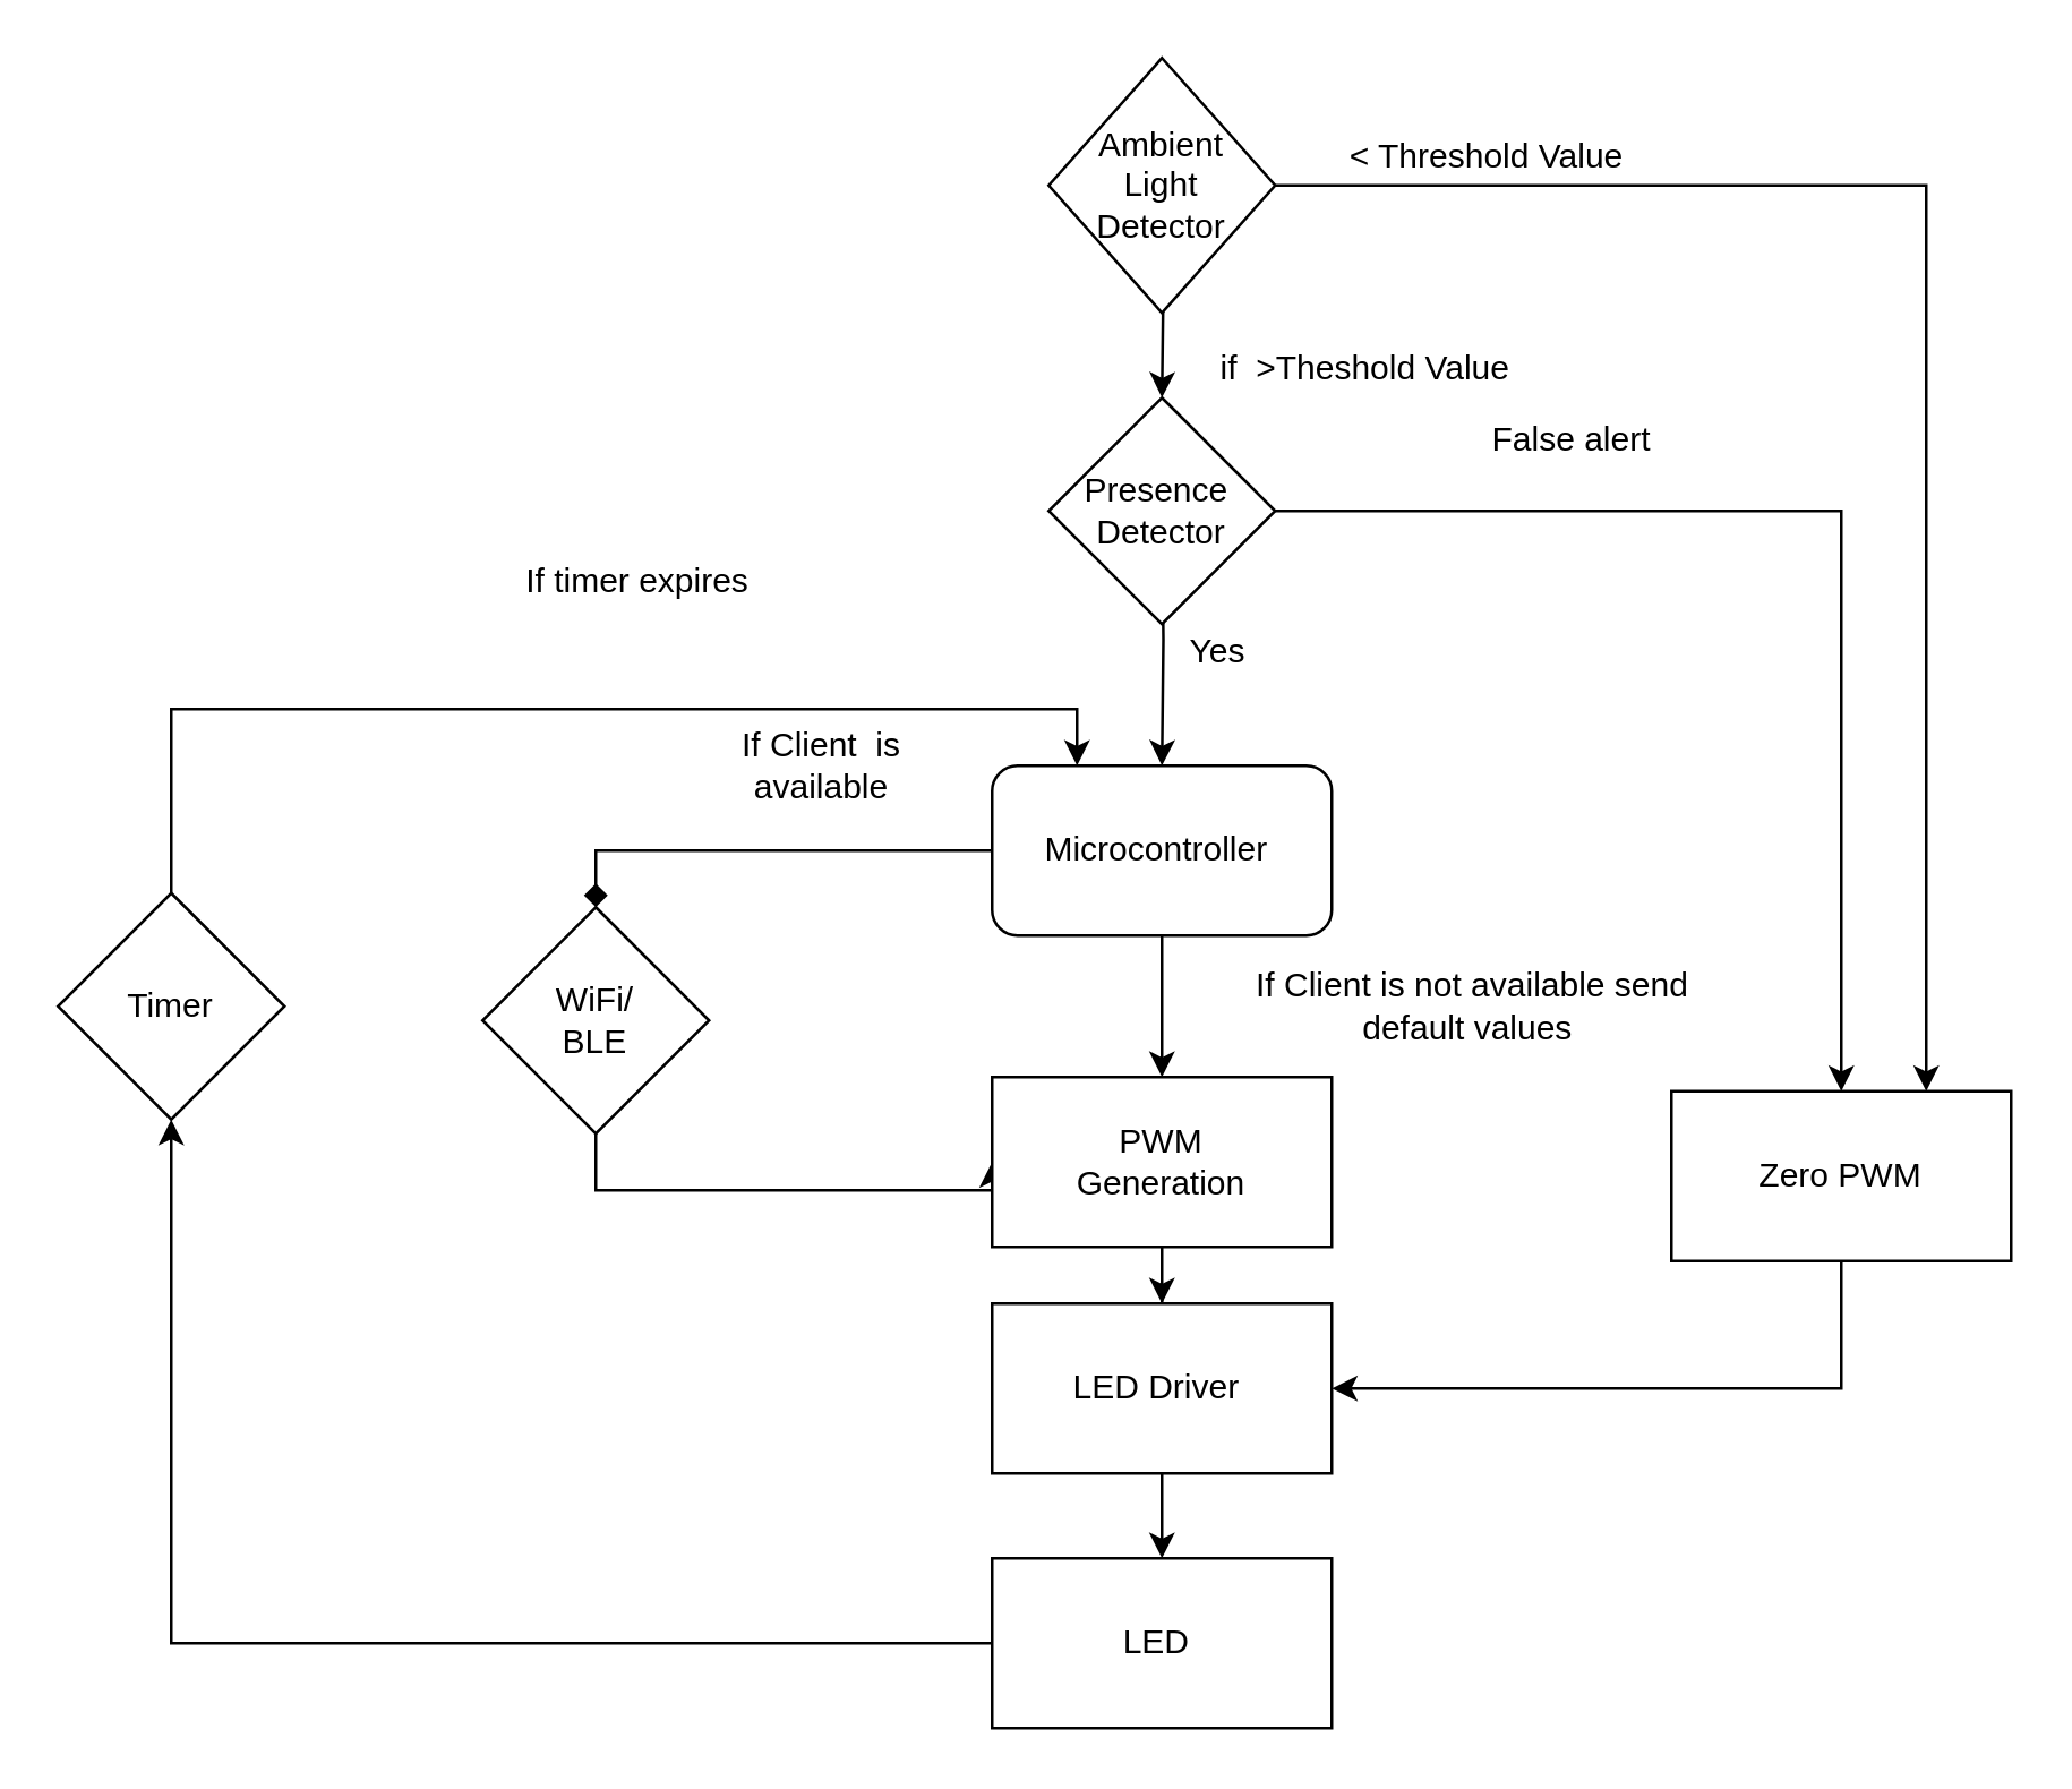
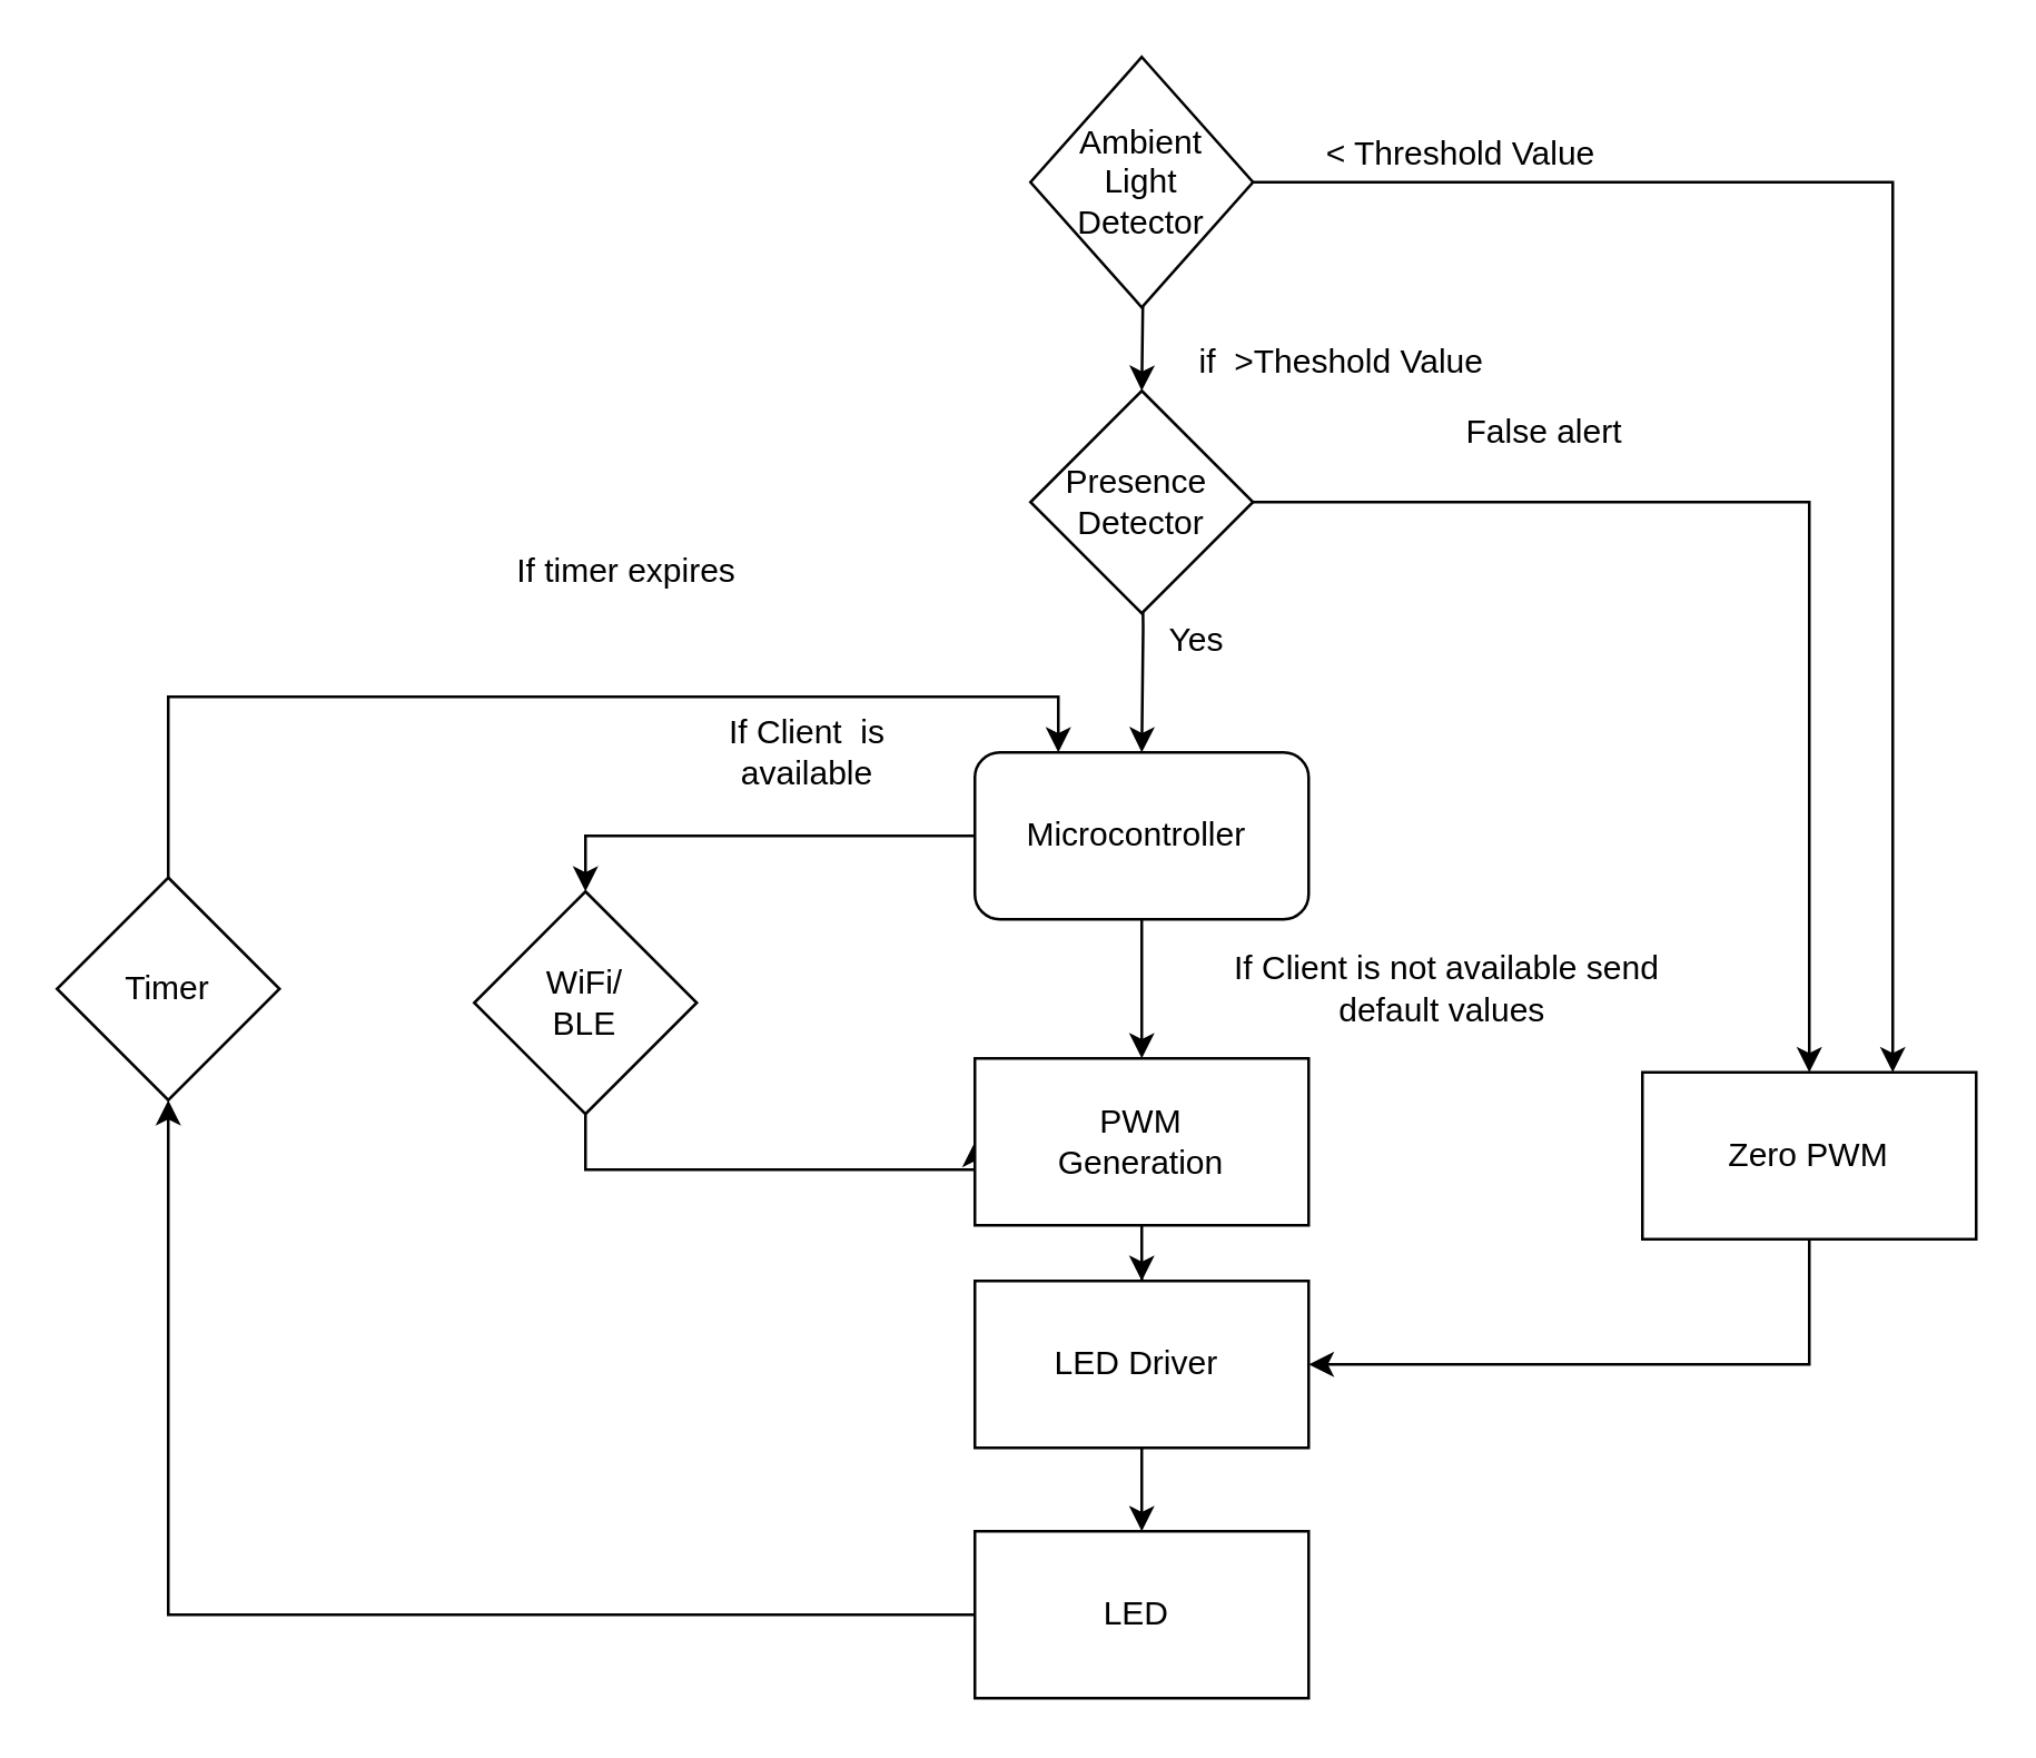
- <mxCell id="4" value="" style="edgeStyle=orthogonalEdgeStyle;rounded=0;orthogonalLoop=1;jettySize=auto;html=1;entryX=0.5;entryY=0;entryDx=0;entryDy=0;endArrow=diamond;" parent="1" source="6" target="14" edge="1"><mxGeometry relative="1" as="geometry"><mxPoint x="270" y="290" as="targetPoint" /></mxGeometry></mxCell>
+ <mxCell id="4" value="" style="edgeStyle=orthogonalEdgeStyle;rounded=0;orthogonalLoop=1;jettySize=auto;html=1;entryX=0.5;entryY=0;entryDx=0;entryDy=0;" parent="1" source="6" target="14" edge="1"><mxGeometry relative="1" as="geometry"><mxPoint x="270" y="290" as="targetPoint" /></mxGeometry></mxCell>
